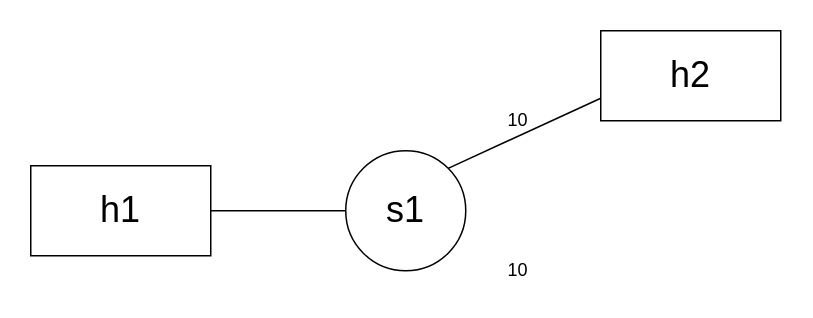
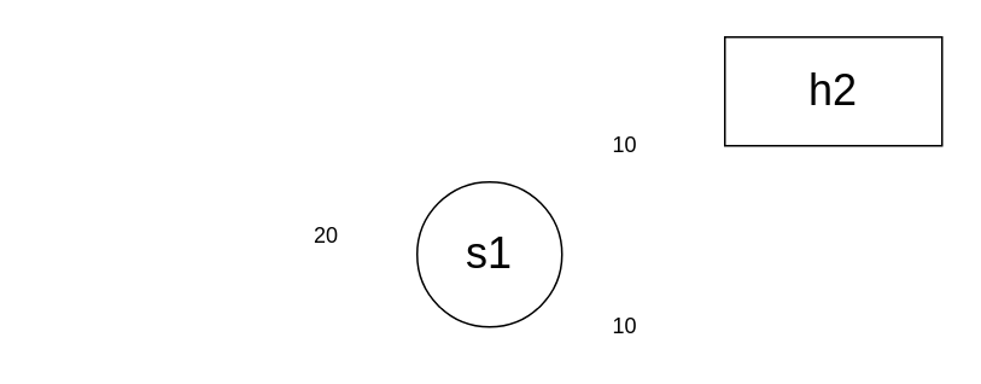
- <mxCell id="5" value="" style="endArrow=none;html=1;exitX=1;exitY=0;exitDx=0;exitDy=0;entryX=0;entryY=0.75;entryDx=0;entryDy=0;" parent="1" source="2" target="4" edge="1"><mxGeometry width="50" height="50" relative="1" as="geometry"><mxPoint x="360" y="140" as="sourcePoint" /><mxPoint x="410" y="90" as="targetPoint" /></mxGeometry></mxCell>
+ <mxCell id="7" value="20" style="text;html=1;strokeColor=none;fillColor=none;align=center;verticalAlign=middle;whiteSpace=wrap;rounded=0;" vertex="1" parent="1"><mxGeometry x="160" y="120" width="40" height="20" as="geometry" /></mxCell>
- <mxCell id="3" value="&lt;font style=&quot;font-size: 24px&quot;&gt;h1&lt;/font&gt;" style="rounded=0;whiteSpace=wrap;html=1;" parent="1" vertex="1"><mxGeometry x="20" y="110" width="120" height="60" as="geometry" /></mxCell>
- <mxCell id="6" value="" style="endArrow=none;html=1;entryX=0;entryY=0.5;entryDx=0;entryDy=0;" parent="1" source="3" target="2" edge="1"><mxGeometry width="50" height="50" relative="1" as="geometry"><mxPoint x="308.284" y="178.284" as="sourcePoint" /><mxPoint x="410" y="225" as="targetPoint" /></mxGeometry></mxCell>
